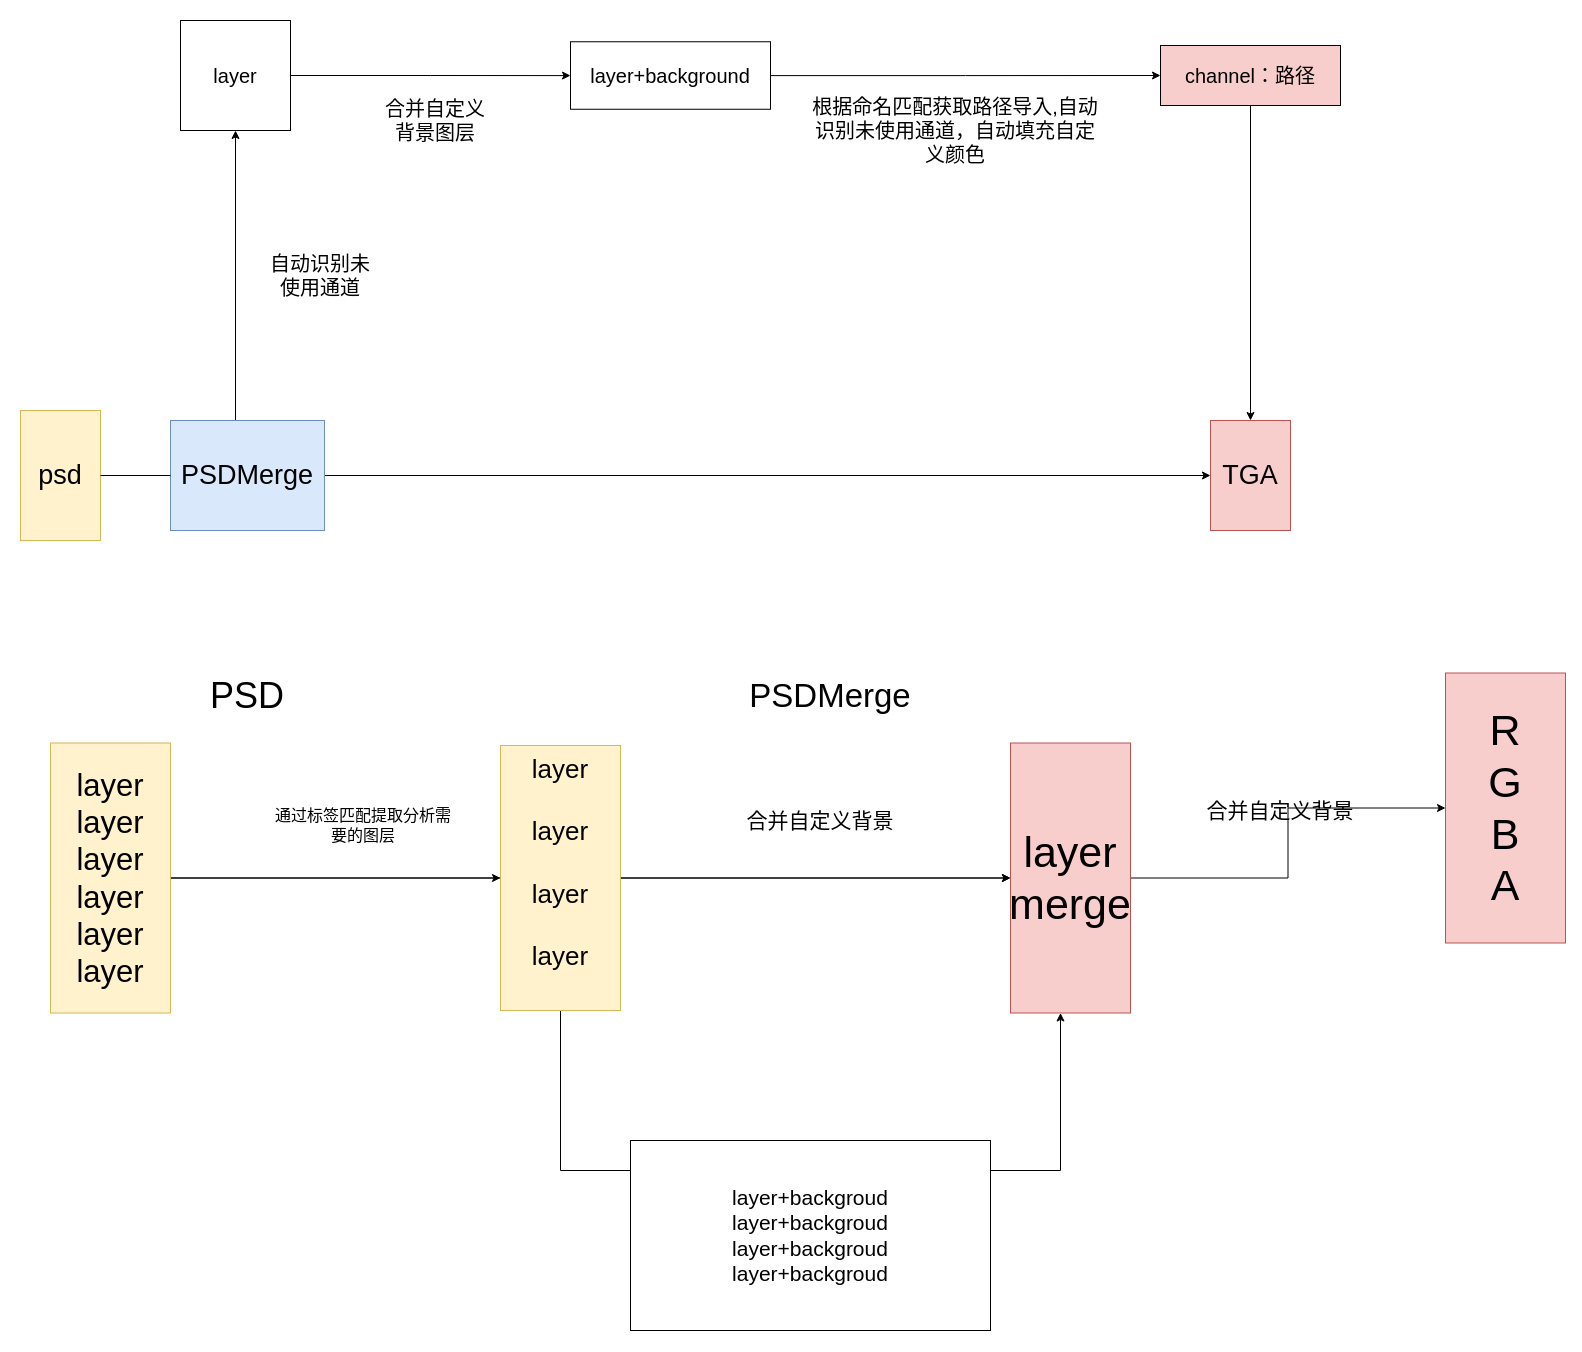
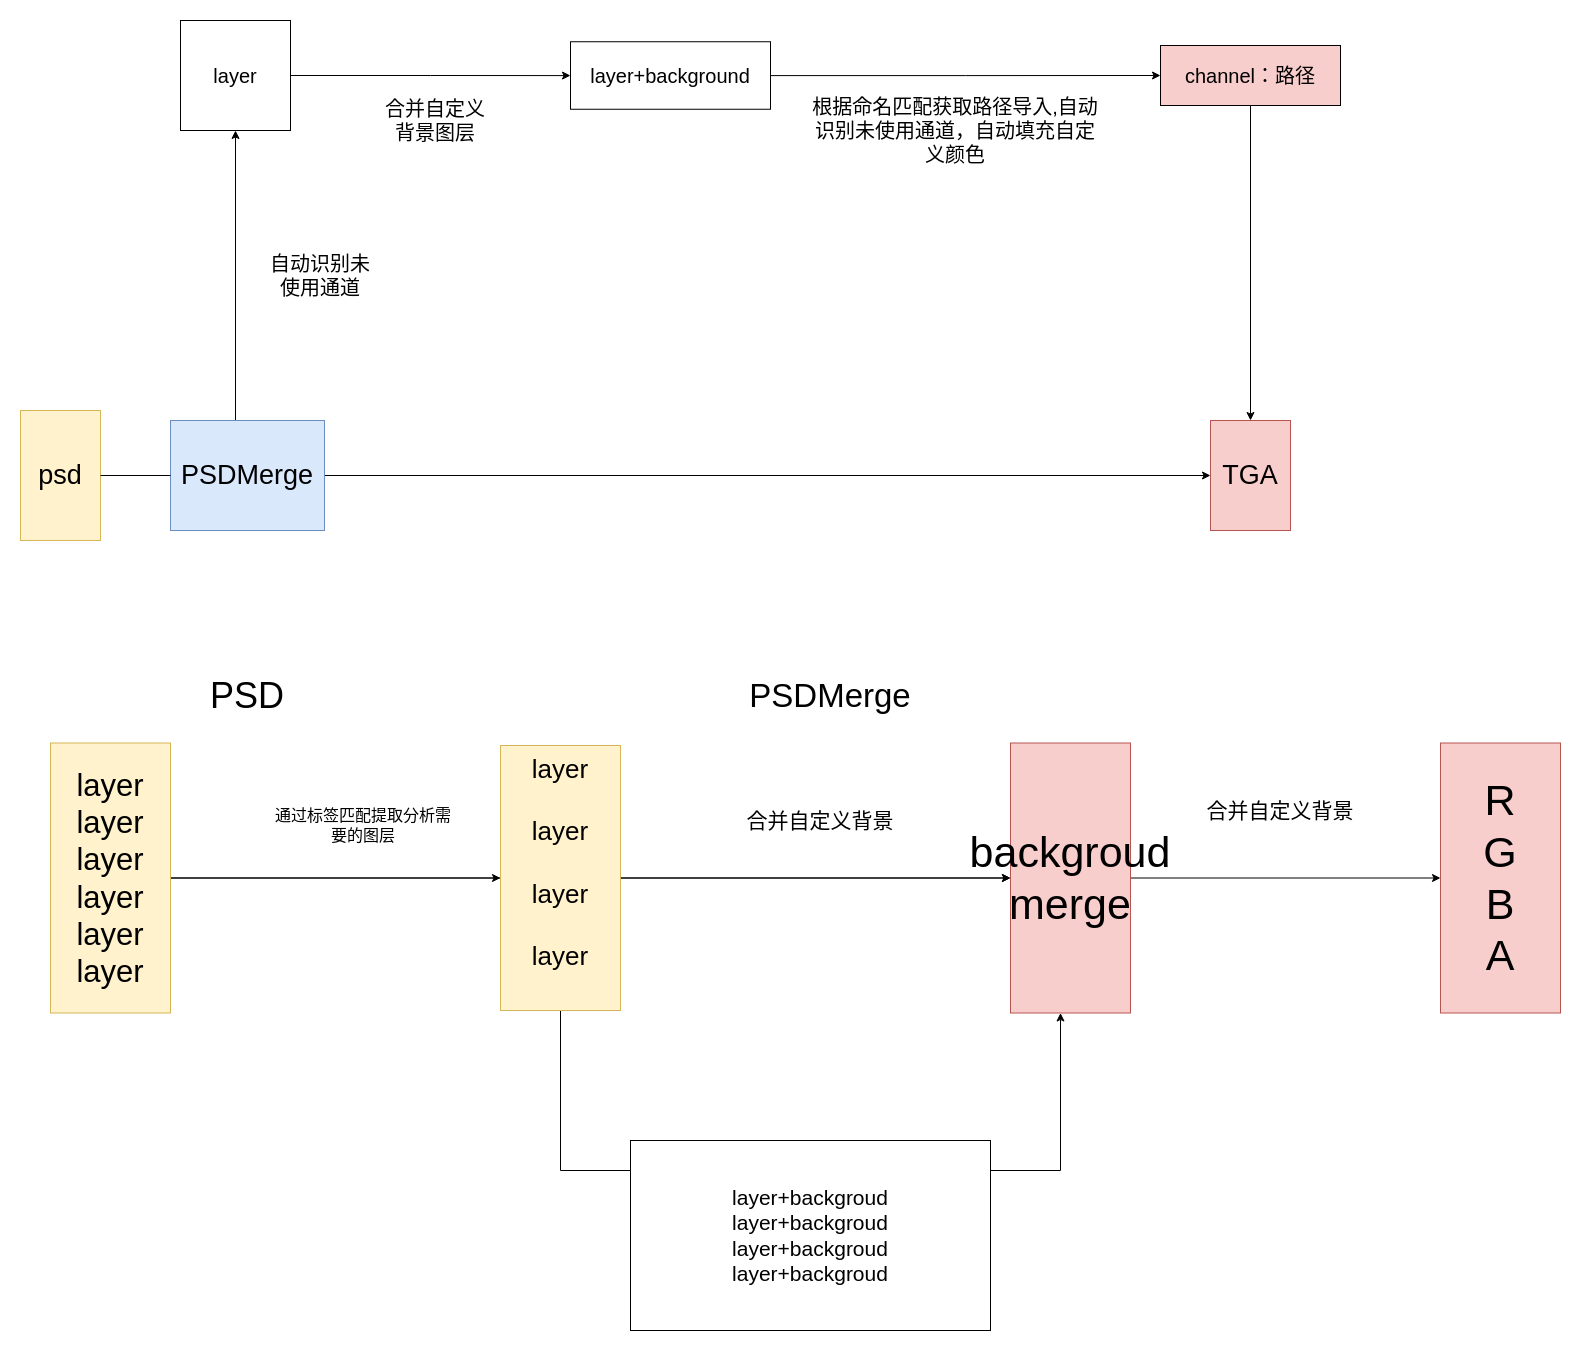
- <mxCell id="25" value="&lt;font style=&quot;font-size: 43px&quot;&gt;R&lt;br&gt;G&lt;br&gt;B&lt;br&gt;A&lt;/font&gt;" style="rounded=0;whiteSpace=wrap;html=1;fillColor=#f8cecc;strokeColor=#b85450;" vertex="1" parent="1"><mxGeometry x="1445" y="672.5" width="120" height="270" as="geometry" /></mxCell>
+ <mxCell id="25" value="&lt;font style=&quot;font-size: 43px&quot;&gt;R&lt;br&gt;G&lt;br&gt;B&lt;br&gt;A&lt;/font&gt;" style="rounded=0;whiteSpace=wrap;html=1;fillColor=#f8cecc;strokeColor=#b85450;" vertex="1" parent="1"><mxGeometry x="1440" y="742.5" width="120" height="270" as="geometry" /></mxCell>
- <mxCell id="22" value="&lt;span style=&quot;font-size: 43px&quot;&gt;layer merge&lt;/span&gt;" style="rounded=0;whiteSpace=wrap;html=1;fillColor=#f8cecc;strokeColor=#b85450;" vertex="1" parent="1"><mxGeometry x="1010" y="742.5" width="120" height="270" as="geometry" /></mxCell>
+ <mxCell id="22" value="&lt;span style=&quot;font-size: 43px&quot;&gt;backgroud merge&lt;/span&gt;" style="rounded=0;whiteSpace=wrap;html=1;fillColor=#f8cecc;strokeColor=#b85450;" vertex="1" parent="1"><mxGeometry x="1010" y="742.5" width="120" height="270" as="geometry" /></mxCell>
